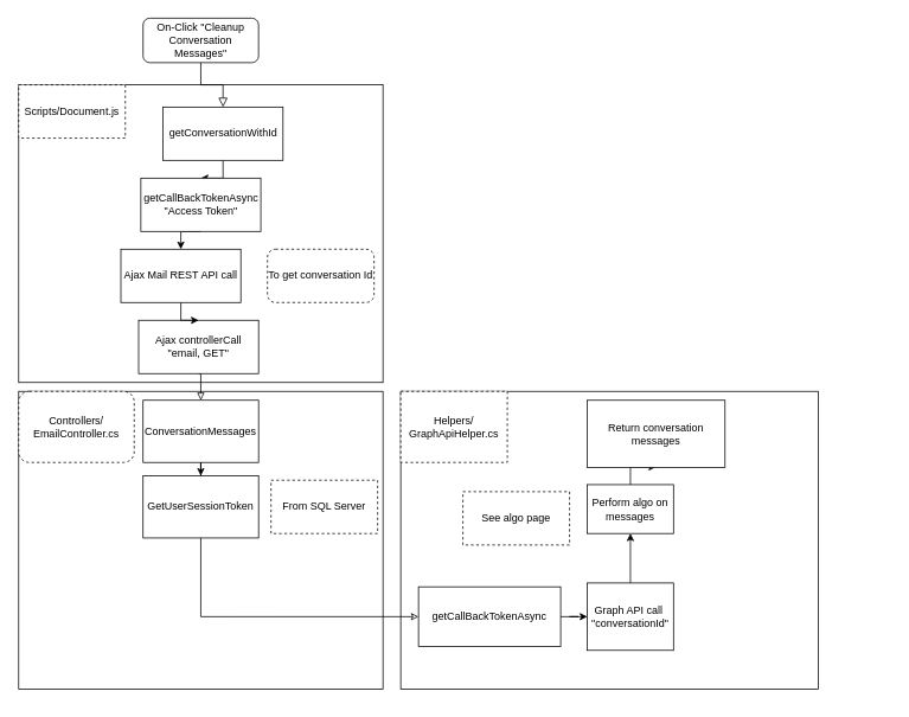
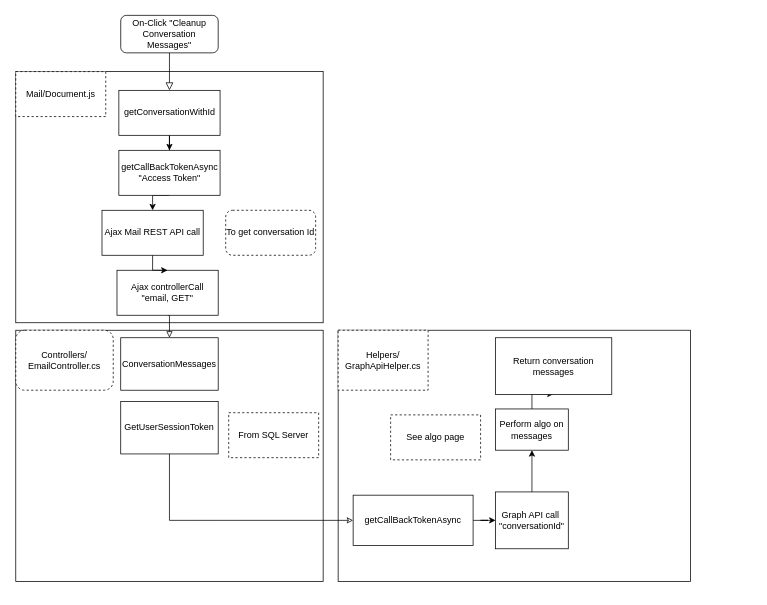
- <mxCell id="11" value="Scripts/Document.js" style="rounded=0;whiteSpace=wrap;html=1;dashed=1;" vertex="1" parent="9"><mxGeometry width="120" height="60" as="geometry" /></mxCell>
+ <mxCell id="11" value="Mail/Document.js" style="rounded=0;whiteSpace=wrap;html=1;dashed=1;" vertex="1" parent="9"><mxGeometry width="120" height="60" as="geometry" /></mxCell>
- <mxCell id="15" value="getConversationWithId" style="rounded=0;whiteSpace=wrap;html=1;" vertex="1" parent="1"><mxGeometry x="182.5" y="120" width="135" height="60" as="geometry" /></mxCell>
+ <mxCell id="15" value="getConversationWithId" style="rounded=0;whiteSpace=wrap;html=1;" vertex="1" parent="1"><mxGeometry x="157.5" y="120" width="135" height="60" as="geometry" /></mxCell>
- <mxCell id="5" value="" style="edgeStyle=orthogonalEdgeStyle;rounded=0;orthogonalLoop=1;jettySize=auto;html=1;endArrow=classic;endFill=1;" edge="1" parent="2" source="6" target="7"><mxGeometry relative="1" as="geometry" /></mxCell>
- <mxCell id="8" value="From SQL Server" style="rounded=0;whiteSpace=wrap;html=1;dashed=1;" vertex="1" parent="2"><mxGeometry x="284" y="100" width="120" height="60" as="geometry" /></mxCell>
+ <mxCell id="8" value="From SQL Server" style="rounded=0;whiteSpace=wrap;html=1;dashed=1;" vertex="1" parent="2"><mxGeometry x="284" y="110" width="120" height="60" as="geometry" /></mxCell>
